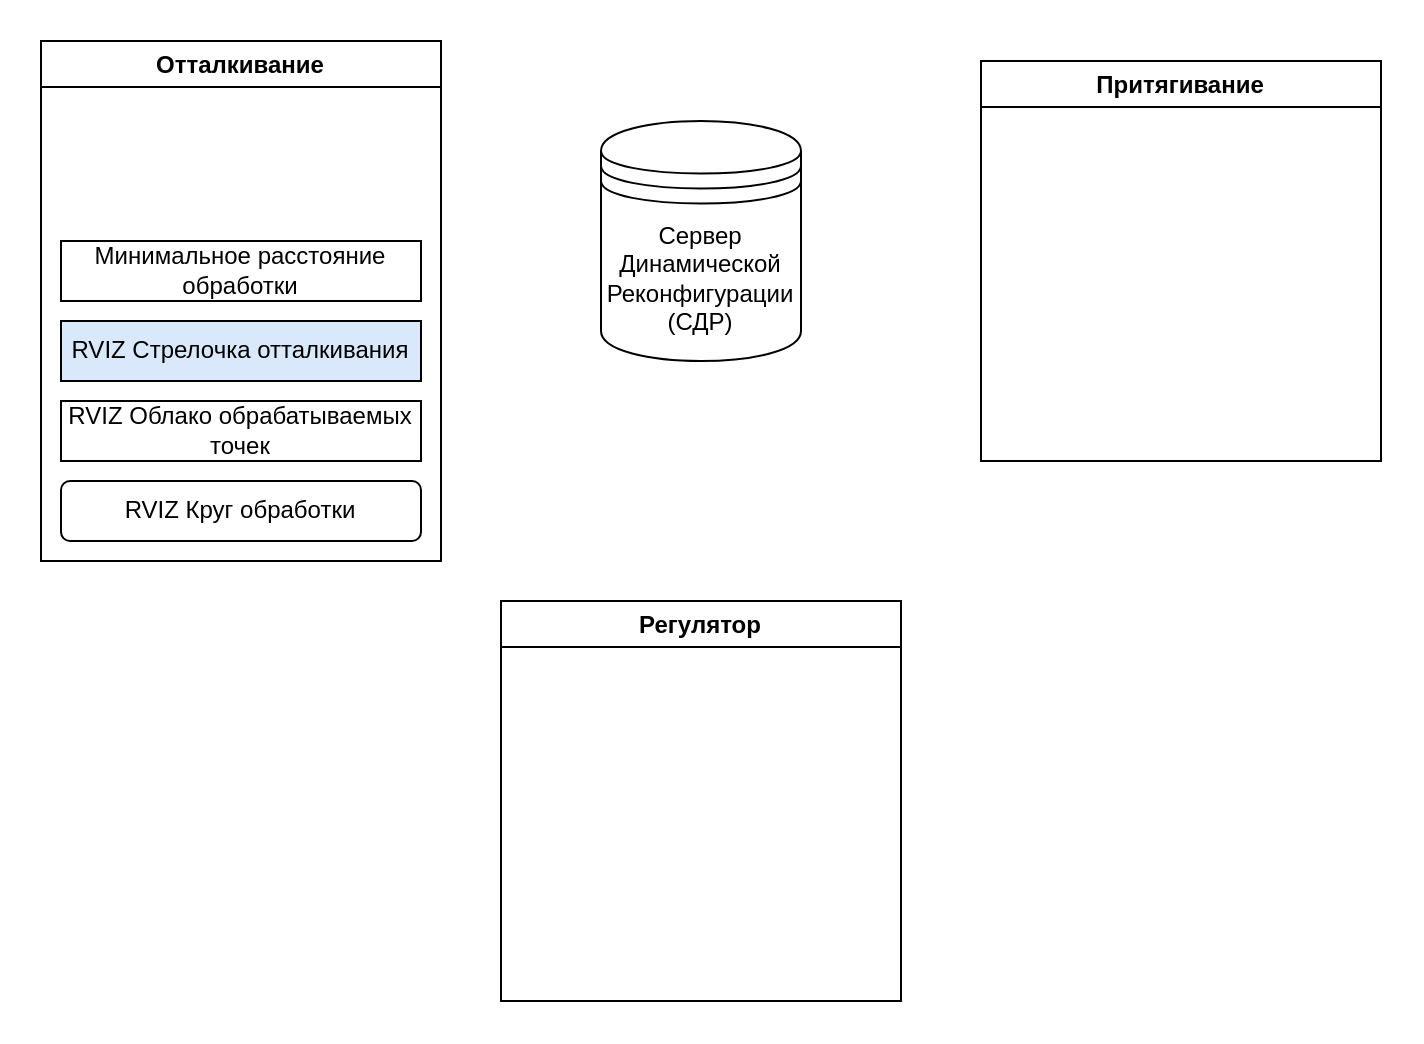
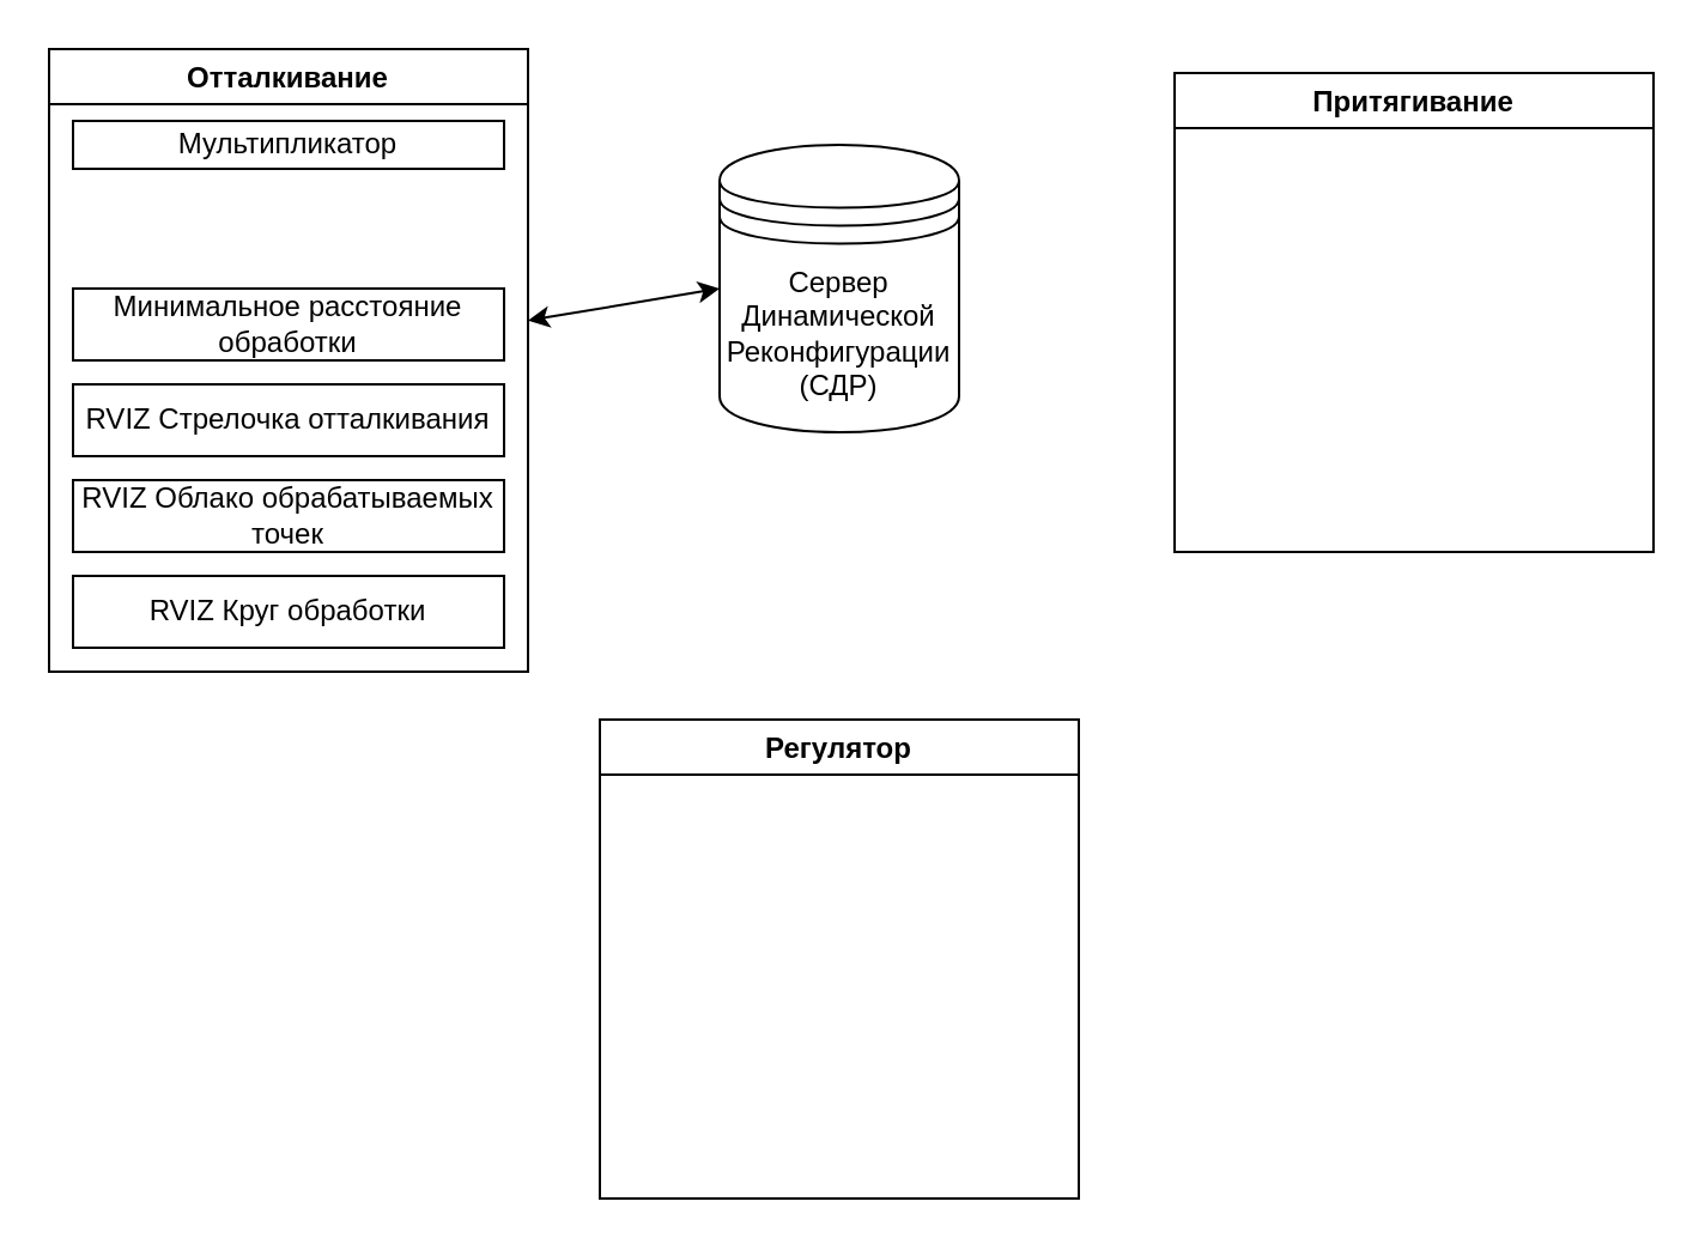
+ <mxCell id="4" value="Мультипликатор" style="whiteSpace=wrap;html=1;" parent="3" vertex="1"><mxGeometry x="10" y="30" width="180" height="20" as="geometry" /></mxCell>
+ <mxCell id="2" style="edgeStyle=none;html=1;entryX=0;entryY=0.5;entryDx=0;entryDy=0;endArrow=classic;endFill=1;startArrow=classic;startFill=1;" edge="1" parent="1" source="3" target="11"><mxGeometry relative="1" as="geometry" /></mxCell>
- <mxCell id="6" value="RVIZ Стрелочка отталкивания" style="whiteSpace=wrap;html=1;fillColor=#dae8fc;" vertex="1" parent="3"><mxGeometry x="10" y="140" width="180" height="30" as="geometry" /></mxCell>
+ <mxCell id="6" value="RVIZ Стрелочка отталкивания" style="whiteSpace=wrap;html=1;" vertex="1" parent="3"><mxGeometry x="10" y="140" width="180" height="30" as="geometry" /></mxCell>
- <mxCell id="8" value="RVIZ Круг обработки" style="whiteSpace=wrap;html=1;rounded=1;" vertex="1" parent="3"><mxGeometry x="10" y="220" width="180" height="30" as="geometry" /></mxCell>
+ <mxCell id="8" value="RVIZ Круг обработки" style="whiteSpace=wrap;html=1;" vertex="1" parent="3"><mxGeometry x="10" y="220" width="180" height="30" as="geometry" /></mxCell>
